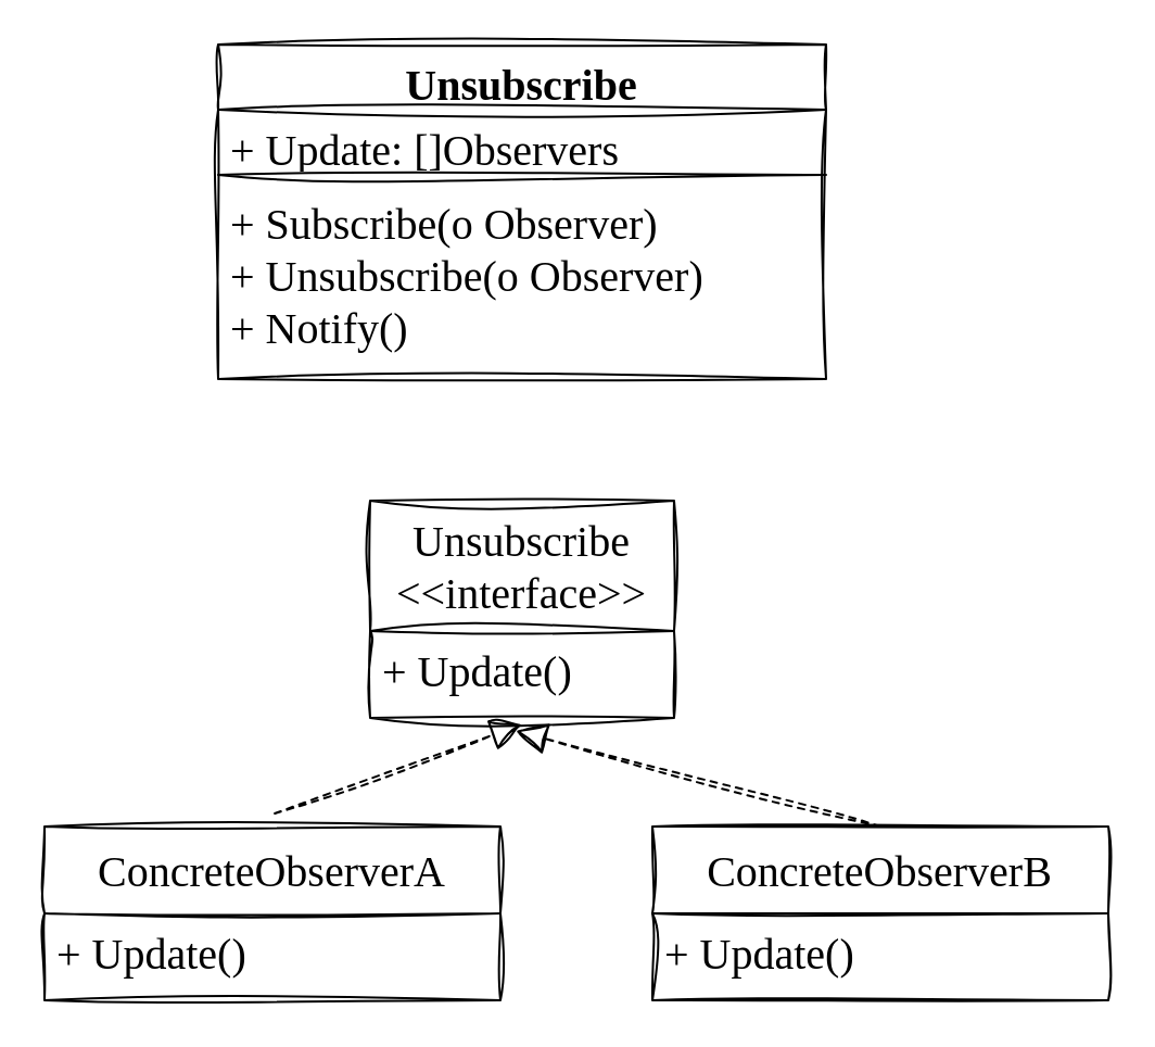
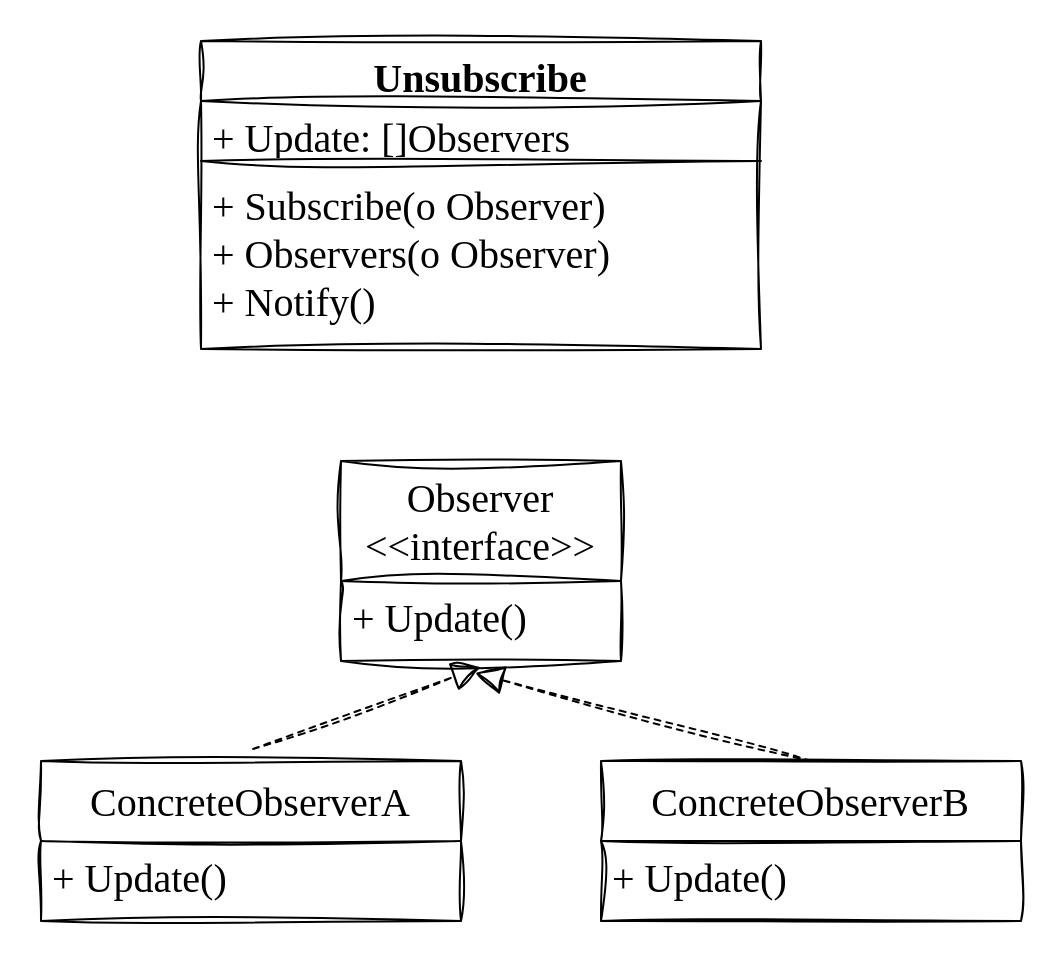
- <mxCell id="7" value="+ Subscribe(o Observer)&lt;br&gt;+ Unsubscribe(o Observer)&lt;br&gt;+ Notify()" style="text;strokeColor=none;fillColor=none;align=left;verticalAlign=top;spacingLeft=4;spacingRight=4;overflow=hidden;rotatable=0;points=[[0,0.5],[1,0.5]];portConstraint=eastwest;whiteSpace=wrap;html=1;fontSize=20;fontFamily=Architects Daughter;" vertex="1" parent="4"><mxGeometry y="64" width="280" height="90" as="geometry" /></mxCell>
+ <mxCell id="7" value="+ Subscribe(o Observer)&lt;br&gt;+ Observers(o Observer)&lt;br&gt;+ Notify()" style="text;strokeColor=none;fillColor=none;align=left;verticalAlign=top;spacingLeft=4;spacingRight=4;overflow=hidden;rotatable=0;points=[[0,0.5],[1,0.5]];portConstraint=eastwest;whiteSpace=wrap;html=1;fontSize=20;fontFamily=Architects Daughter;" vertex="1" parent="4"><mxGeometry y="64" width="280" height="90" as="geometry" /></mxCell>
- <mxCell id="2" value="Unsubscribe&lt;br&gt;&amp;lt;&amp;lt;interface&amp;gt;&amp;gt;" style="swimlane;fontStyle=0;childLayout=stackLayout;horizontal=1;startSize=60;fillColor=none;horizontalStack=0;resizeParent=1;resizeParentMax=0;resizeLast=0;collapsible=1;marginBottom=0;whiteSpace=wrap;html=1;sketch=1;hachureGap=4;jiggle=2;curveFitting=1;fontFamily=Architects Daughter;fontSource=https%3A%2F%2Ffonts.googleapis.com%2Fcss%3Ffamily%3DArchitects%2BDaughter;fontSize=20;" vertex="1" parent="1"><mxGeometry x="170" y="230" width="140" height="100" as="geometry" /></mxCell>
+ <mxCell id="2" value="Observer&lt;br&gt;&amp;lt;&amp;lt;interface&amp;gt;&amp;gt;" style="swimlane;fontStyle=0;childLayout=stackLayout;horizontal=1;startSize=60;fillColor=none;horizontalStack=0;resizeParent=1;resizeParentMax=0;resizeLast=0;collapsible=1;marginBottom=0;whiteSpace=wrap;html=1;sketch=1;hachureGap=4;jiggle=2;curveFitting=1;fontFamily=Architects Daughter;fontSource=https%3A%2F%2Ffonts.googleapis.com%2Fcss%3Ffamily%3DArchitects%2BDaughter;fontSize=20;" vertex="1" parent="1"><mxGeometry x="170" y="230" width="140" height="100" as="geometry" /></mxCell>
